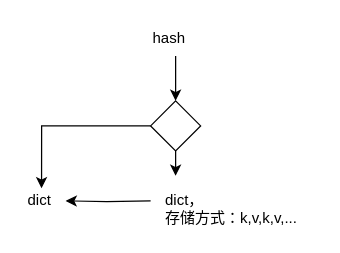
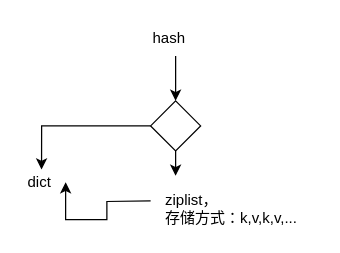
- <mxCell id="5" value="dict" style="text;html=1;resizable=0;points=[];autosize=1;align=left;verticalAlign=top;spacingTop=-4;" parent="1" vertex="1"><mxGeometry x="20" y="150" width="30" height="20" as="geometry" /></mxCell>
+ <mxCell id="5" value="dict" style="text;html=1;resizable=0;points=[];autosize=1;align=left;verticalAlign=top;spacingTop=-4;" parent="1" vertex="1"><mxGeometry x="20" y="135" width="30" height="20" as="geometry" /></mxCell>
- <mxCell id="6" value="dict，&lt;br&gt;存储方式：k,v,k,v,..." style="text;html=1;resizable=0;points=[];autosize=1;align=left;verticalAlign=top;spacingTop=-4;" parent="1" vertex="1"><mxGeometry x="130" y="150" width="120" height="30" as="geometry" /></mxCell>
+ <mxCell id="6" value="ziplist，&lt;br&gt;存储方式：k,v,k,v,..." style="text;html=1;resizable=0;points=[];autosize=1;align=left;verticalAlign=top;spacingTop=-4;" parent="1" vertex="1"><mxGeometry x="130" y="150" width="120" height="30" as="geometry" /></mxCell>
